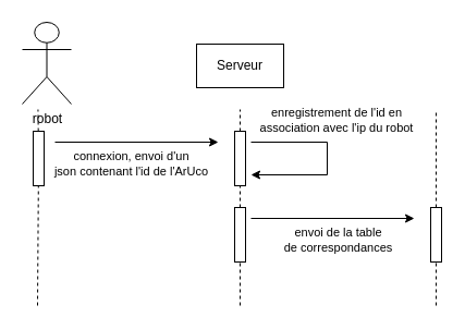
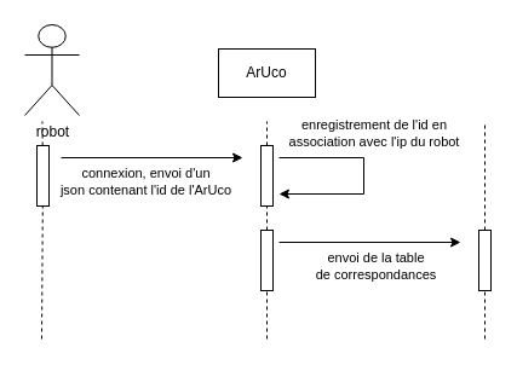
- <mxCell id="3" value="Serveur" style="rounded=0;whiteSpace=wrap;html=1;" vertex="1" parent="1"><mxGeometry x="180" y="40" width="80" height="40" as="geometry" /></mxCell>
+ <mxCell id="3" value="ArUco" style="rounded=0;whiteSpace=wrap;html=1;" vertex="1" parent="1"><mxGeometry x="180" y="40" width="80" height="40" as="geometry" /></mxCell>
